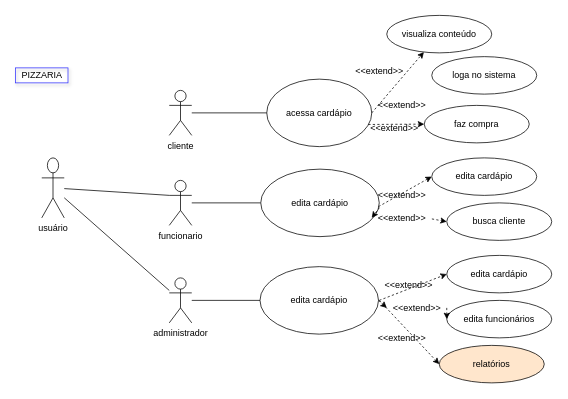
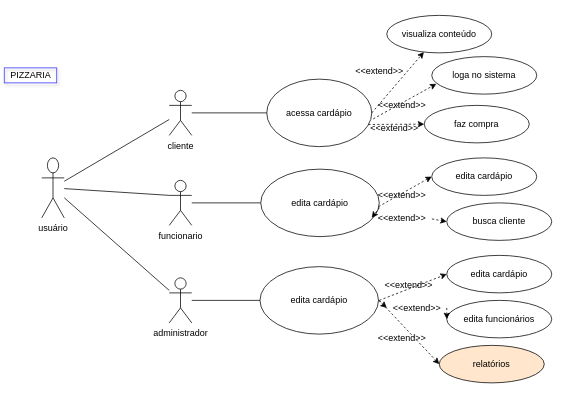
- <mxCell id="16" value="PIZZARIA" style="text;html=1;align=center;verticalAlign=middle;resizable=0;points=[];autosize=1;strokeColor=#3333FF;shadow=1;" vertex="1" parent="1"><mxGeometry x="20" y="90" width="70" height="20" as="geometry" /></mxCell>
+ <mxCell id="16" value="PIZZARIA" style="text;html=1;align=center;verticalAlign=middle;resizable=0;points=[];autosize=1;strokeColor=#3333FF;shadow=1;" vertex="1" parent="1"><mxGeometry x="5" y="90" width="70" height="20" as="geometry" /></mxCell>
+ <mxCell id="30" value="" style="endArrow=classic;dashed=1;html=1;endFill=1;exitX=1.014;exitY=0.589;exitDx=0;exitDy=0;exitPerimeter=0;entryX=0.044;entryY=0.727;entryDx=0;entryDy=0;entryPerimeter=0;" edge="1" parent="1" source="3" target="17"><mxGeometry width="50" height="50" relative="1" as="geometry"><mxPoint x="507.8" y="166.3" as="sourcePoint" /><mxPoint x="575.998" y="170.793" as="targetPoint" /></mxGeometry></mxCell>
+ <mxCell id="10" value="" style="endArrow=none;html=1;" edge="1" parent="1" source="2" target="5"><mxGeometry width="50" height="50" relative="1" as="geometry"><mxPoint x="95" y="210" as="sourcePoint" /><mxPoint x="145" y="160" as="targetPoint" /></mxGeometry></mxCell>
